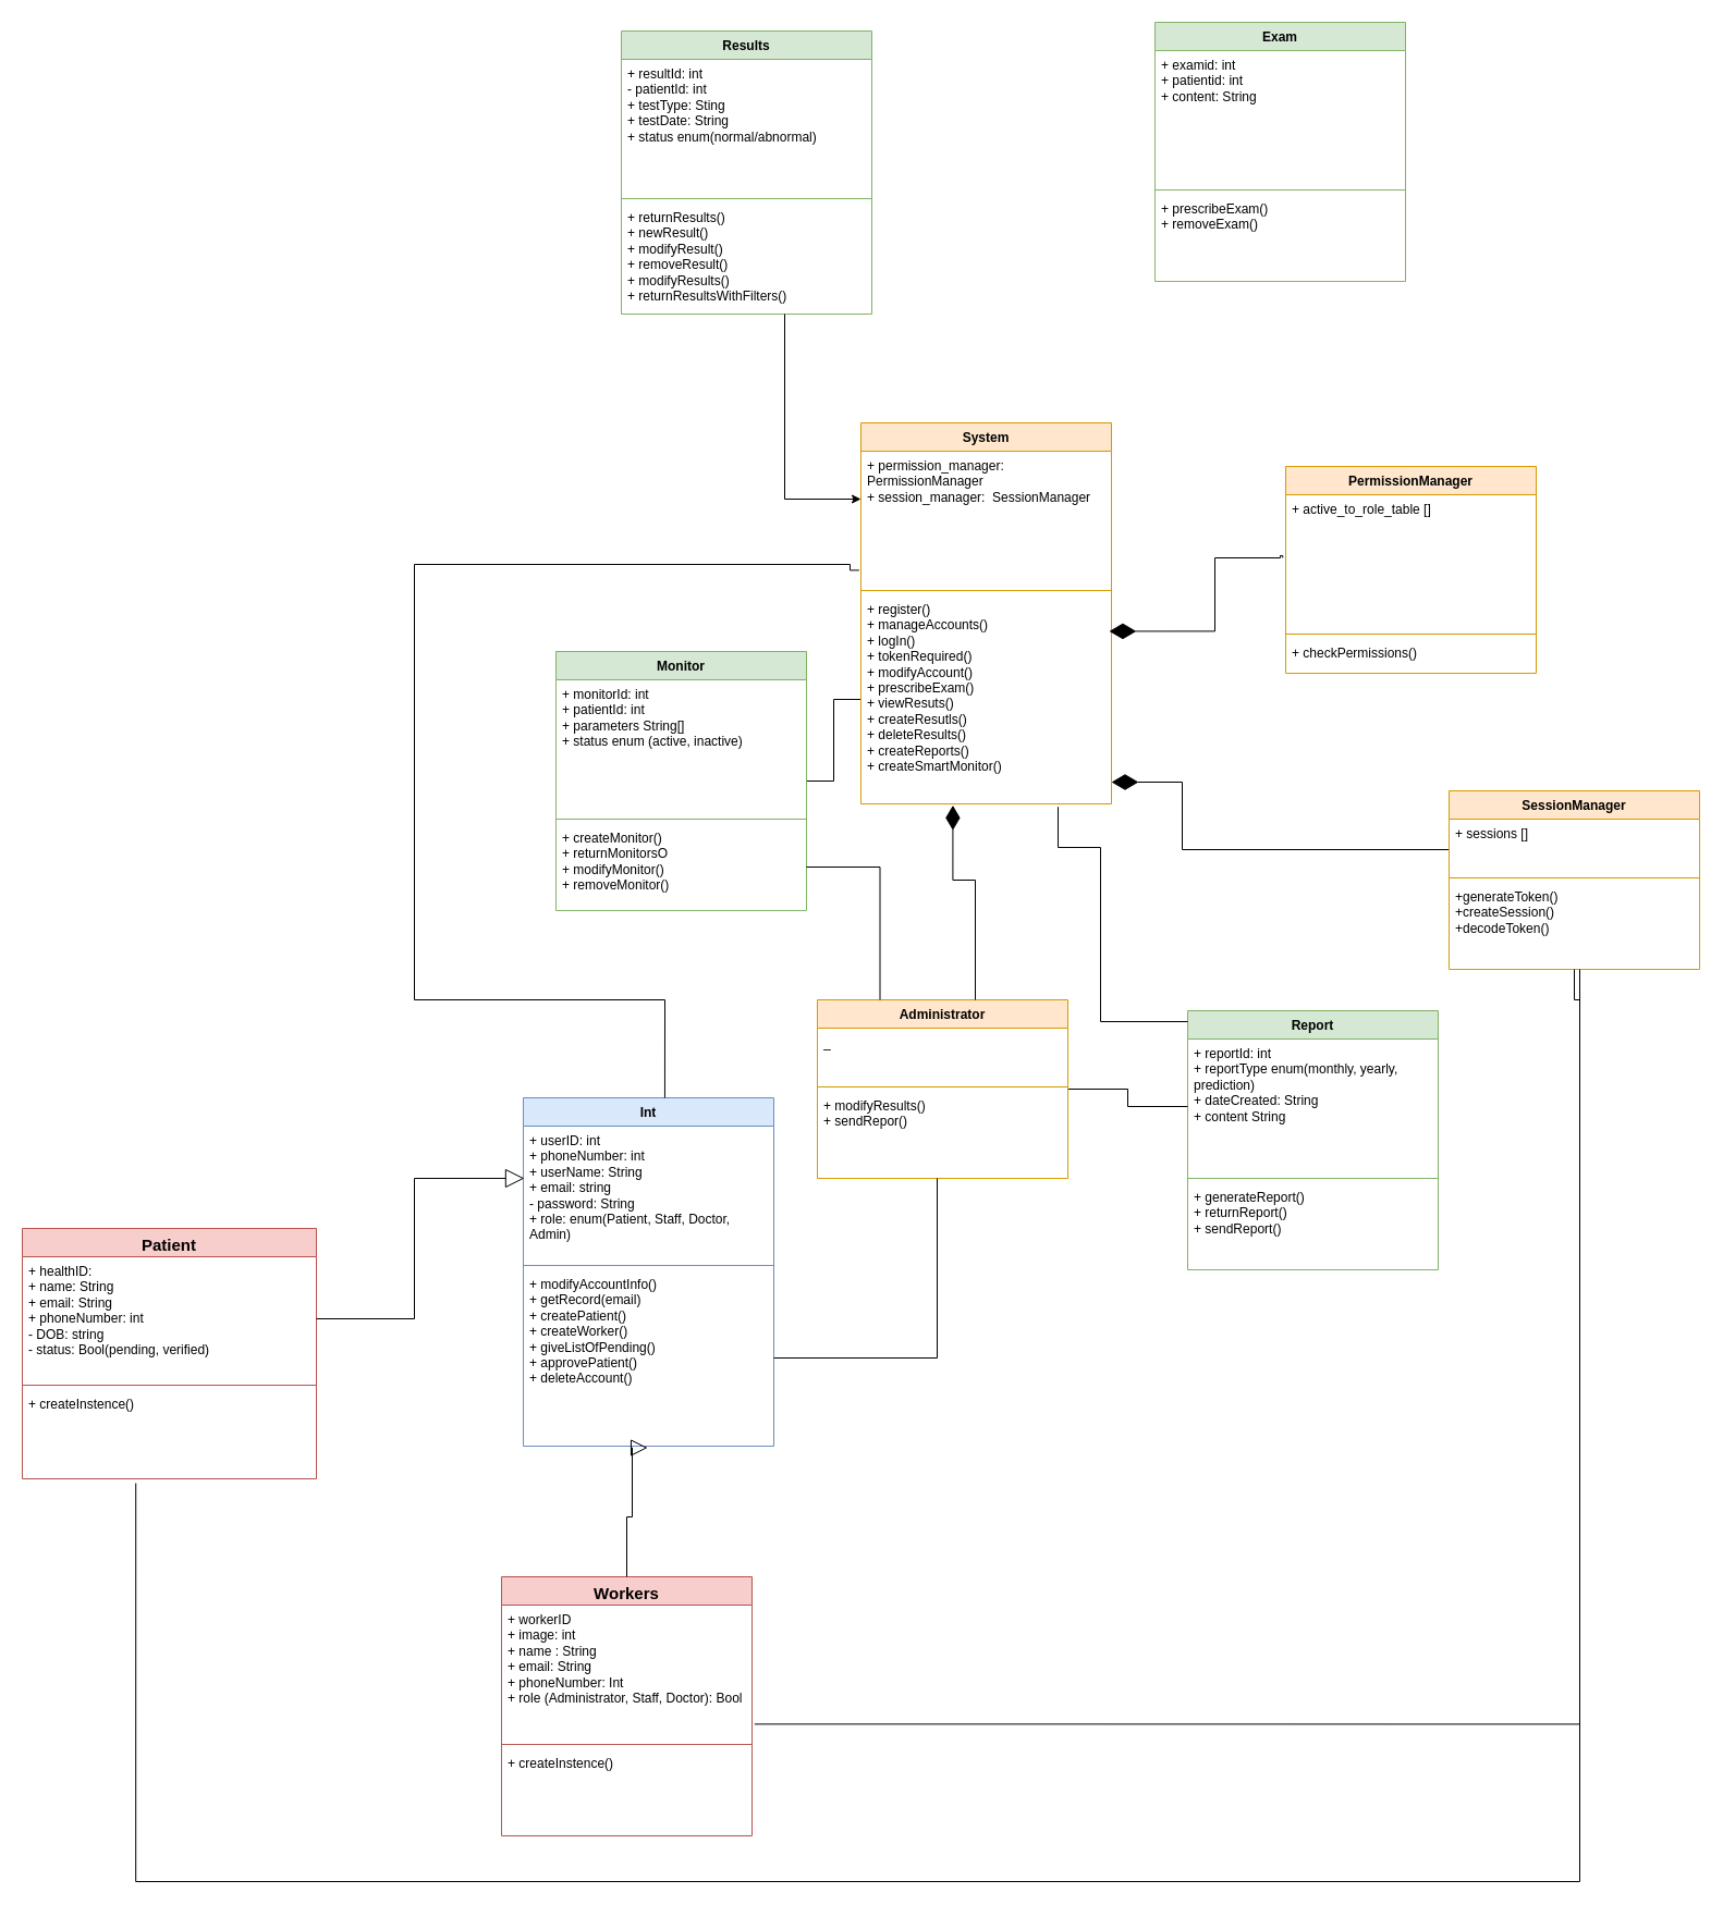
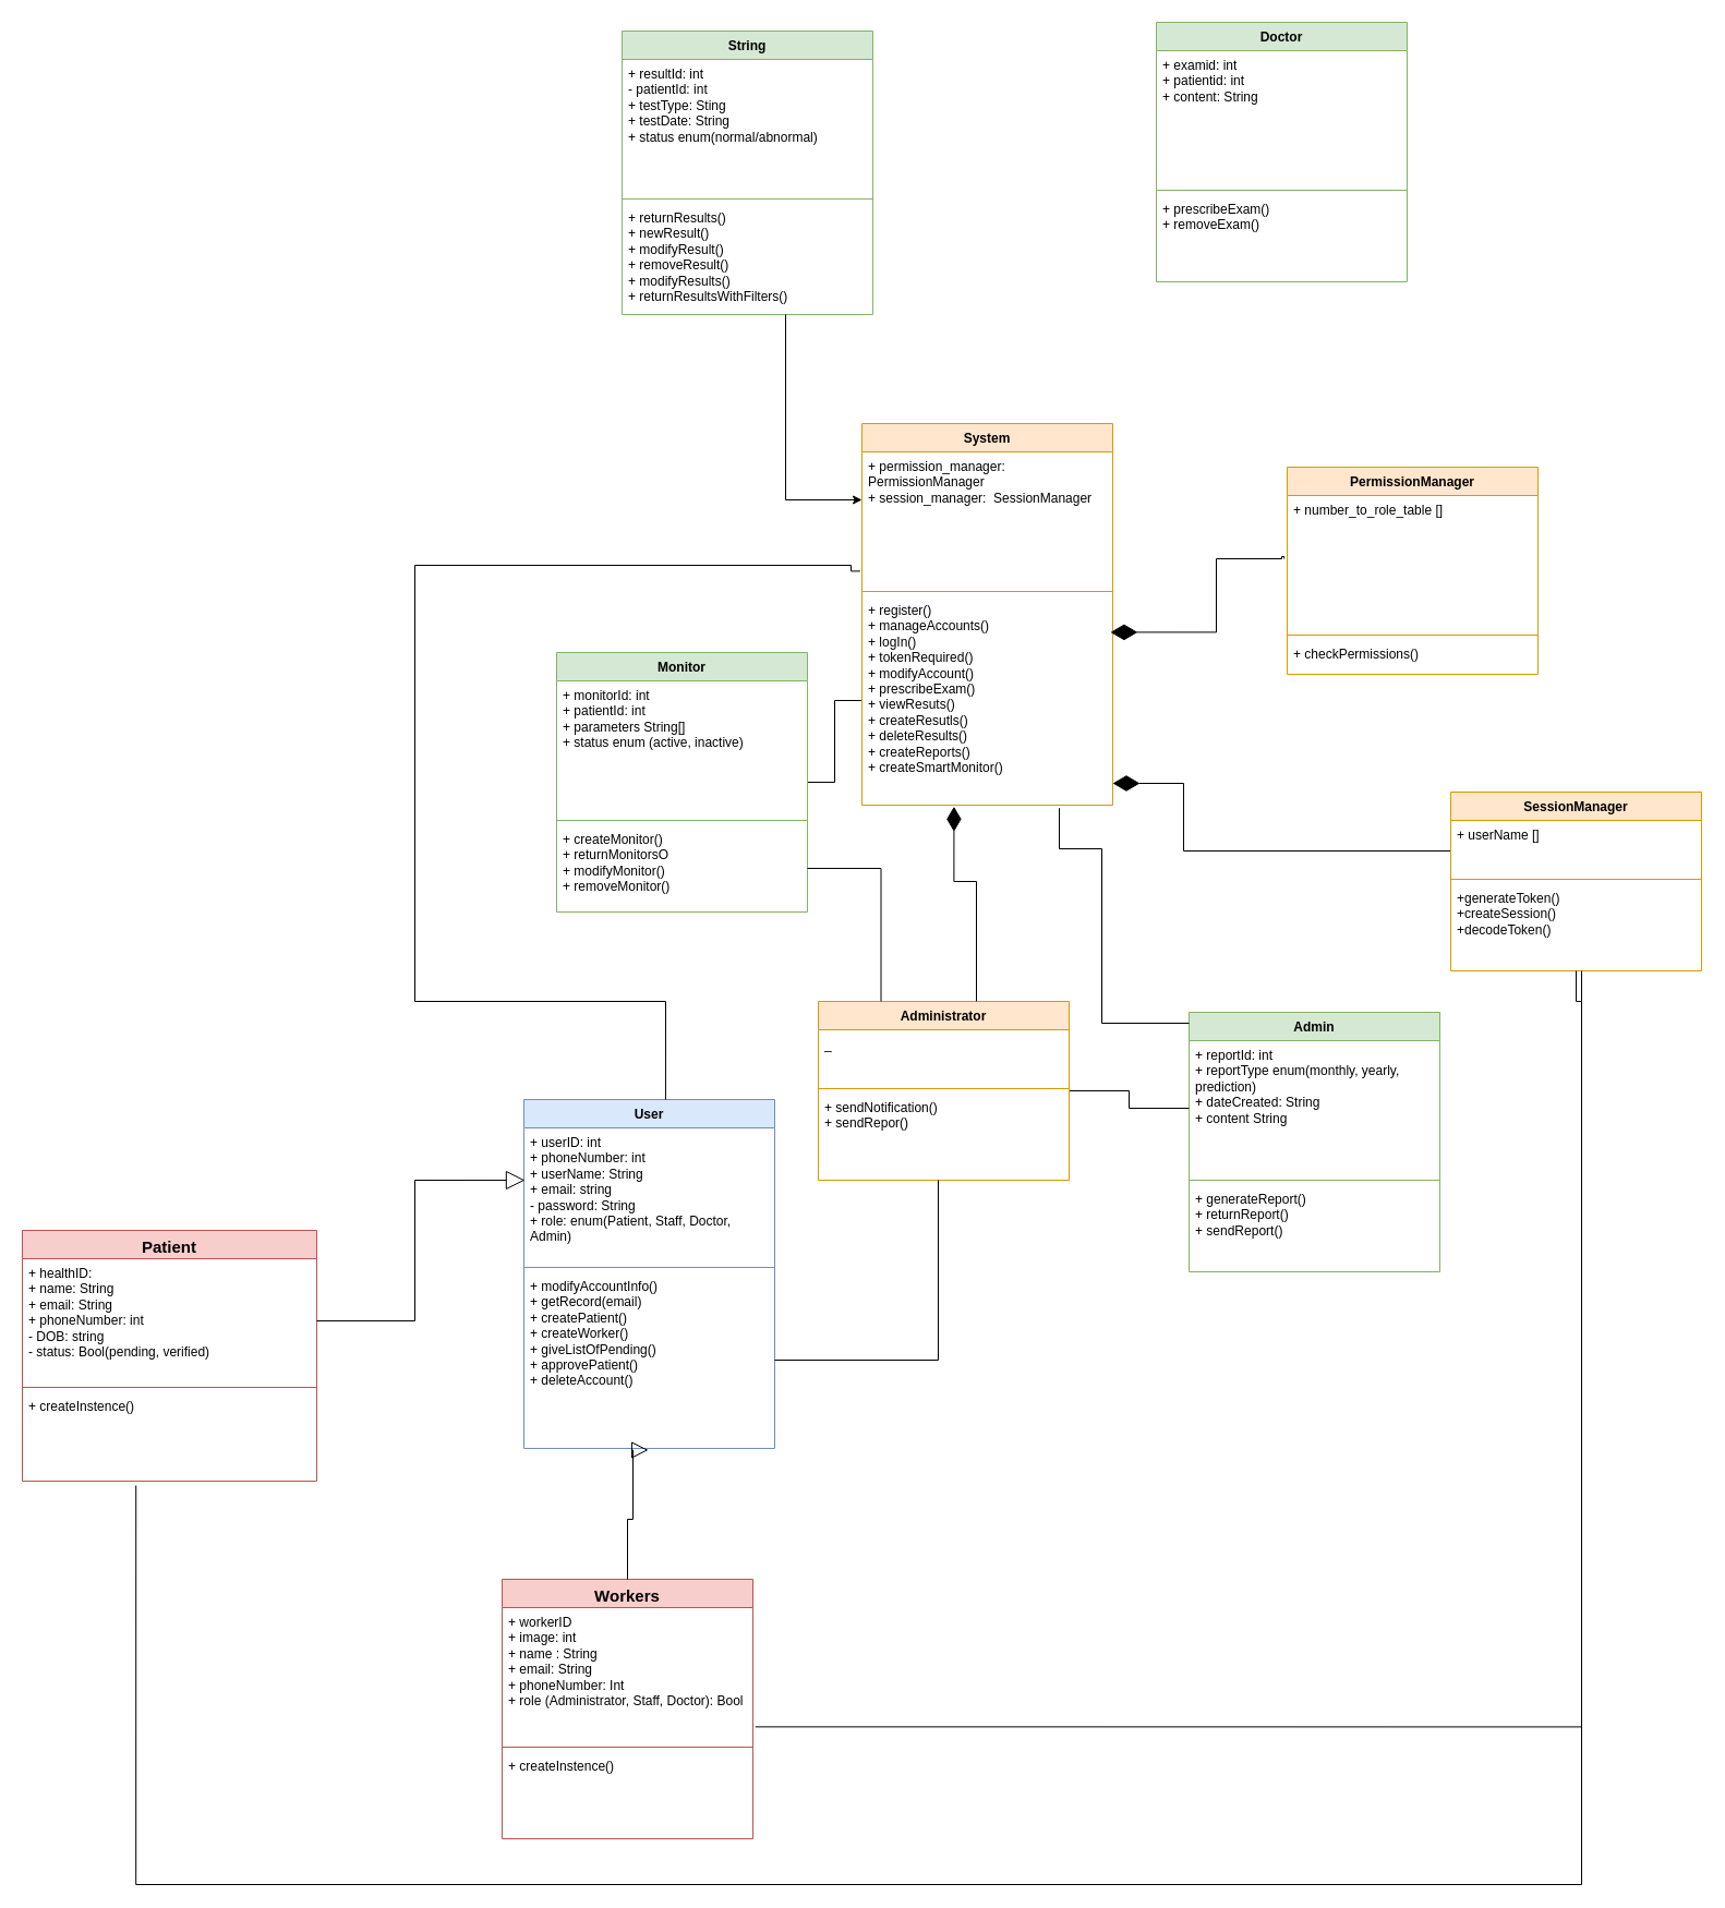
- <mxCell id="19" value="Exam" style="swimlane;fontStyle=1;align=center;verticalAlign=top;childLayout=stackLayout;horizontal=1;startSize=26;horizontalStack=0;resizeParent=1;resizeParentMax=0;resizeLast=0;collapsible=1;marginBottom=0;whiteSpace=wrap;html=1;fillColor=#d5e8d4;strokeColor=#82b366;" parent="1" vertex="1"><mxGeometry x="1060" y="20" width="230" height="238" as="geometry" /></mxCell>
+ <mxCell id="19" value="Doctor" style="swimlane;fontStyle=1;align=center;verticalAlign=top;childLayout=stackLayout;horizontal=1;startSize=26;horizontalStack=0;resizeParent=1;resizeParentMax=0;resizeLast=0;collapsible=1;marginBottom=0;whiteSpace=wrap;html=1;fillColor=#d5e8d4;strokeColor=#82b366;" parent="1" vertex="1"><mxGeometry x="1060" y="20" width="230" height="238" as="geometry" /></mxCell>
- <mxCell id="15" value="Results" style="swimlane;fontStyle=1;align=center;verticalAlign=top;childLayout=stackLayout;horizontal=1;startSize=26;horizontalStack=0;resizeParent=1;resizeParentMax=0;resizeLast=0;collapsible=1;marginBottom=0;whiteSpace=wrap;html=1;fillColor=#d5e8d4;strokeColor=#82b366;" parent="1" vertex="1"><mxGeometry x="570" y="28" width="230" height="260" as="geometry" /></mxCell>
+ <mxCell id="15" value="String" style="swimlane;fontStyle=1;align=center;verticalAlign=top;childLayout=stackLayout;horizontal=1;startSize=26;horizontalStack=0;resizeParent=1;resizeParentMax=0;resizeLast=0;collapsible=1;marginBottom=0;whiteSpace=wrap;html=1;fillColor=#d5e8d4;strokeColor=#82b366;" parent="1" vertex="1"><mxGeometry x="570" y="28" width="230" height="260" as="geometry" /></mxCell>
- <mxCell id="38" value="+ active_to_role_table [] " style="text;strokeColor=none;fillColor=none;align=left;verticalAlign=top;spacingLeft=4;spacingRight=4;overflow=hidden;rotatable=0;points=[[0,0.5],[1,0.5]];portConstraint=eastwest;whiteSpace=wrap;html=1;" vertex="1" parent="37"><mxGeometry y="26" width="230" height="124" as="geometry" /></mxCell>
+ <mxCell id="38" value="+ number_to_role_table [] " style="text;strokeColor=none;fillColor=none;align=left;verticalAlign=top;spacingLeft=4;spacingRight=4;overflow=hidden;rotatable=0;points=[[0,0.5],[1,0.5]];portConstraint=eastwest;whiteSpace=wrap;html=1;" vertex="1" parent="37"><mxGeometry y="26" width="230" height="124" as="geometry" /></mxCell>
- <mxCell id="43" value="+ sessions []" style="text;strokeColor=none;fillColor=none;align=left;verticalAlign=top;spacingLeft=4;spacingRight=4;overflow=hidden;rotatable=0;points=[[0,0.5],[1,0.5]];portConstraint=eastwest;whiteSpace=wrap;html=1;" vertex="1" parent="42"><mxGeometry y="26" width="230" height="50" as="geometry" /></mxCell>
+ <mxCell id="43" value="+ userName []" style="text;strokeColor=none;fillColor=none;align=left;verticalAlign=top;spacingLeft=4;spacingRight=4;overflow=hidden;rotatable=0;points=[[0,0.5],[1,0.5]];portConstraint=eastwest;whiteSpace=wrap;html=1;" vertex="1" parent="42"><mxGeometry y="26" width="230" height="50" as="geometry" /></mxCell>
- <mxCell id="23" value="Report" style="swimlane;fontStyle=1;align=center;verticalAlign=top;childLayout=stackLayout;horizontal=1;startSize=26;horizontalStack=0;resizeParent=1;resizeParentMax=0;resizeLast=0;collapsible=1;marginBottom=0;whiteSpace=wrap;html=1;fillColor=#d5e8d4;strokeColor=#82b366;" parent="1" vertex="1"><mxGeometry x="1090" y="928" width="230" height="238" as="geometry" /></mxCell>
+ <mxCell id="23" value="Admin" style="swimlane;fontStyle=1;align=center;verticalAlign=top;childLayout=stackLayout;horizontal=1;startSize=26;horizontalStack=0;resizeParent=1;resizeParentMax=0;resizeLast=0;collapsible=1;marginBottom=0;whiteSpace=wrap;html=1;fillColor=#d5e8d4;strokeColor=#82b366;" parent="1" vertex="1"><mxGeometry x="1090" y="928" width="230" height="238" as="geometry" /></mxCell>
- <mxCell id="6" value="Int" style="swimlane;fontStyle=1;align=center;verticalAlign=top;childLayout=stackLayout;horizontal=1;startSize=26;horizontalStack=0;resizeParent=1;resizeParentMax=0;resizeLast=0;collapsible=1;marginBottom=0;whiteSpace=wrap;html=1;fillColor=#dae8fc;strokeColor=#6c8ebf;" parent="1" vertex="1"><mxGeometry x="480" y="1008" width="230" height="320" as="geometry" /></mxCell>
+ <mxCell id="6" value="User" style="swimlane;fontStyle=1;align=center;verticalAlign=top;childLayout=stackLayout;horizontal=1;startSize=26;horizontalStack=0;resizeParent=1;resizeParentMax=0;resizeLast=0;collapsible=1;marginBottom=0;whiteSpace=wrap;html=1;fillColor=#dae8fc;strokeColor=#6c8ebf;" parent="1" vertex="1"><mxGeometry x="480" y="1008" width="230" height="320" as="geometry" /></mxCell>
- <mxCell id="50" value="+ modifyResults()&lt;br&gt;+ sendRepor()" style="text;strokeColor=none;fillColor=none;align=left;verticalAlign=top;spacingLeft=4;spacingRight=4;overflow=hidden;rotatable=0;points=[[0,0.5],[1,0.5]];portConstraint=eastwest;whiteSpace=wrap;html=1;" vertex="1" parent="47"><mxGeometry y="84" width="230" height="80" as="geometry" /></mxCell>
+ <mxCell id="50" value="+ sendNotification()&lt;br&gt;+ sendRepor()" style="text;strokeColor=none;fillColor=none;align=left;verticalAlign=top;spacingLeft=4;spacingRight=4;overflow=hidden;rotatable=0;points=[[0,0.5],[1,0.5]];portConstraint=eastwest;whiteSpace=wrap;html=1;" vertex="1" parent="47"><mxGeometry y="84" width="230" height="80" as="geometry" /></mxCell>
